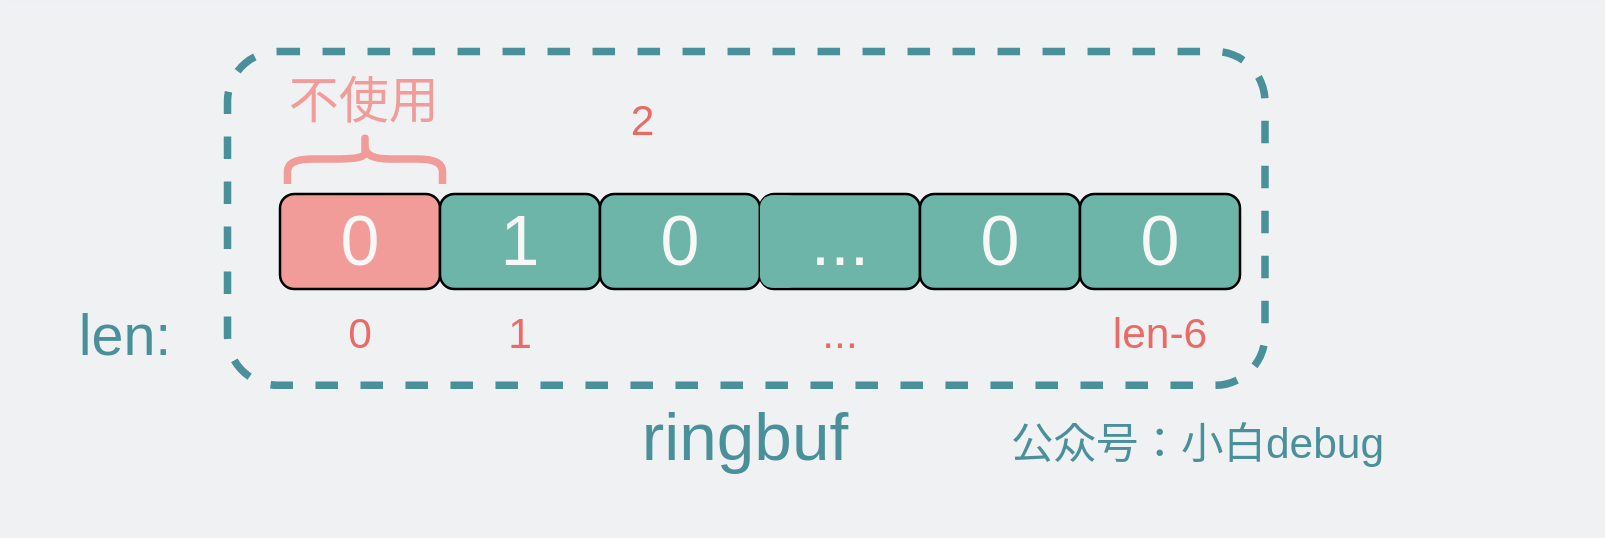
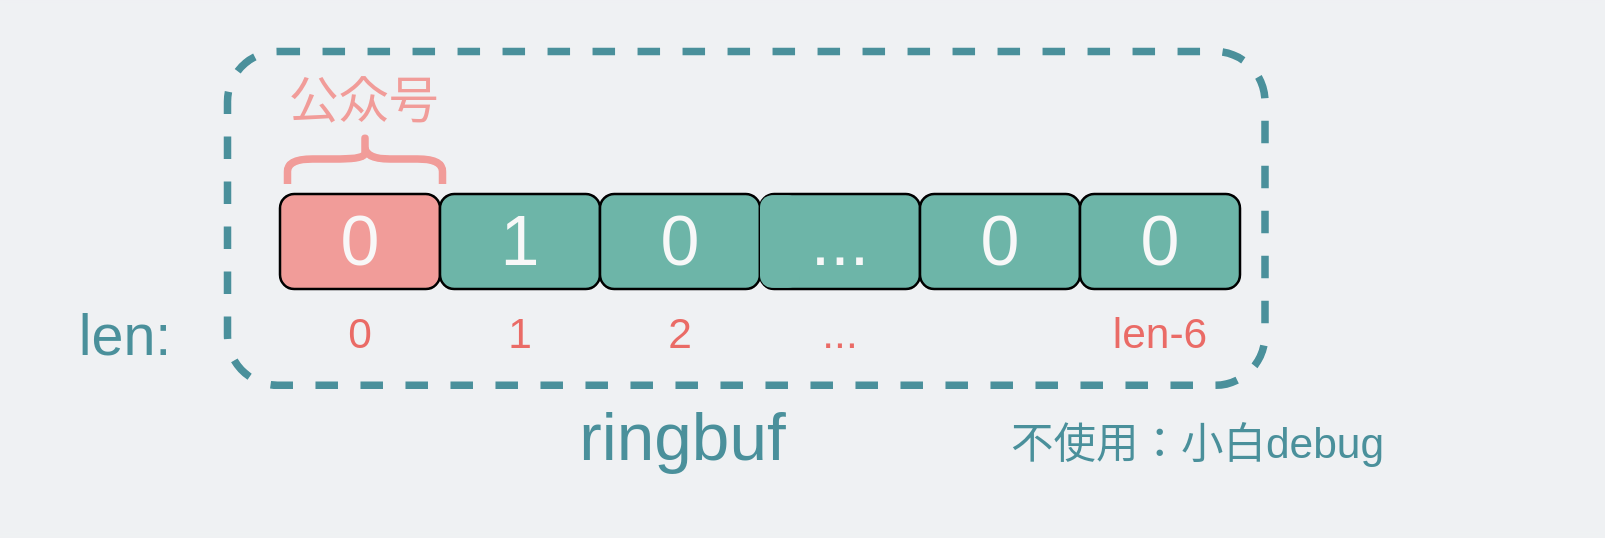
- <mxCell id="18" value="&lt;font color=&quot;#f19c99&quot; style=&quot;font-size: 20px;&quot;&gt;不使用&lt;/font&gt;" style="text;html=1;strokeColor=none;fillColor=none;align=center;verticalAlign=middle;whiteSpace=wrap;rounded=0;" parent="1" vertex="1"><mxGeometry x="96" y="24" width="99" height="30" as="geometry" /></mxCell>
+ <mxCell id="18" value="&lt;font color=&quot;#f19c99&quot; style=&quot;font-size: 20px;&quot;&gt;公众号&lt;/font&gt;" style="text;html=1;strokeColor=none;fillColor=none;align=center;verticalAlign=middle;whiteSpace=wrap;rounded=0;" parent="1" vertex="1"><mxGeometry x="96" y="24" width="99" height="30" as="geometry" /></mxCell>
- <mxCell id="10" value="&lt;font style=&quot;font-size: 17px;&quot;&gt;2&lt;/font&gt;" style="text;html=1;strokeColor=none;fillColor=none;align=center;verticalAlign=middle;whiteSpace=wrap;rounded=0;fontColor=#EA6B66;" parent="1" vertex="1"><mxGeometry x="226.5" y="34.25" width="60" height="30" as="geometry" /></mxCell>
+ <mxCell id="10" value="&lt;font style=&quot;font-size: 17px;&quot;&gt;2&lt;/font&gt;" style="text;html=1;strokeColor=none;fillColor=none;align=center;verticalAlign=middle;whiteSpace=wrap;rounded=0;fontColor=#EA6B66;" parent="1" vertex="1"><mxGeometry x="241.5" y="119.25" width="60" height="30" as="geometry" /></mxCell>
- <mxCell id="19" value="&lt;font color=&quot;#4a909b&quot;&gt;&lt;span style=&quot;font-size: 27px;&quot;&gt;ringbuf&lt;/span&gt;&lt;/font&gt;" style="text;html=1;strokeColor=none;fillColor=none;align=center;verticalAlign=middle;whiteSpace=wrap;rounded=0;" parent="1" vertex="1"><mxGeometry x="268" y="160" width="60" height="30" as="geometry" /></mxCell>
+ <mxCell id="19" value="&lt;font color=&quot;#4a909b&quot;&gt;&lt;span style=&quot;font-size: 27px;&quot;&gt;ringbuf&lt;/span&gt;&lt;/font&gt;" style="text;html=1;strokeColor=none;fillColor=none;align=center;verticalAlign=middle;whiteSpace=wrap;rounded=0;" parent="1" vertex="1"><mxGeometry x="243" y="160" width="60" height="30" as="geometry" /></mxCell>
- <mxCell id="3" value="&lt;font color=&quot;#4a909b&quot; style=&quot;font-size: 17px;&quot;&gt;公众号：小白debug&lt;/font&gt;" style="text;html=1;strokeColor=none;fillColor=none;align=center;verticalAlign=middle;whiteSpace=wrap;rounded=0;fontSize=16;" parent="1" vertex="1"><mxGeometry x="338" y="163" width="282" height="30" as="geometry" /></mxCell>
+ <mxCell id="3" value="&lt;font color=&quot;#4a909b&quot; style=&quot;font-size: 17px;&quot;&gt;不使用：小白debug&lt;/font&gt;" style="text;html=1;strokeColor=none;fillColor=none;align=center;verticalAlign=middle;whiteSpace=wrap;rounded=0;fontSize=16;" parent="1" vertex="1"><mxGeometry x="338" y="163" width="282" height="30" as="geometry" /></mxCell>
